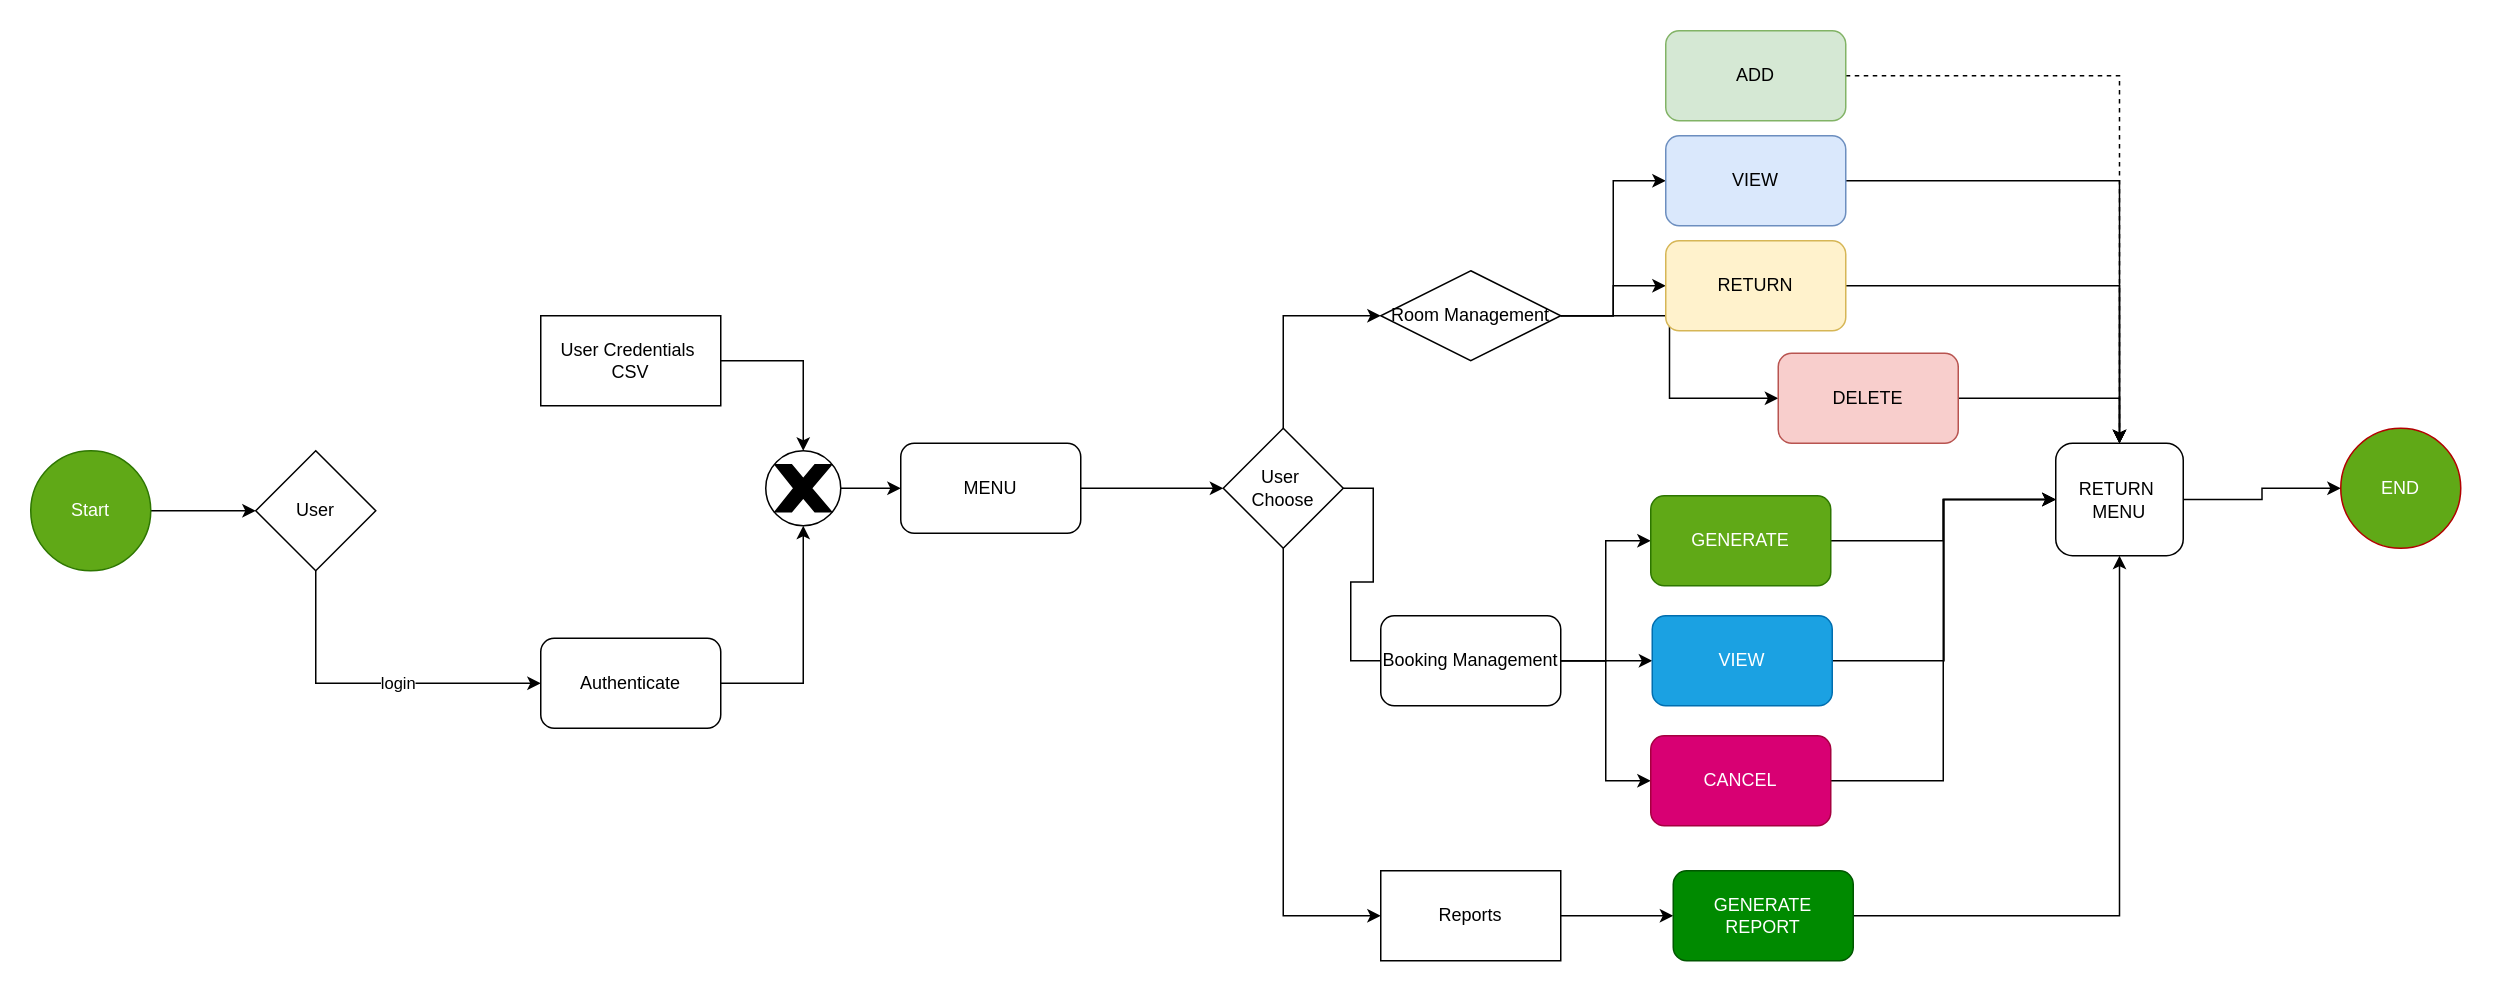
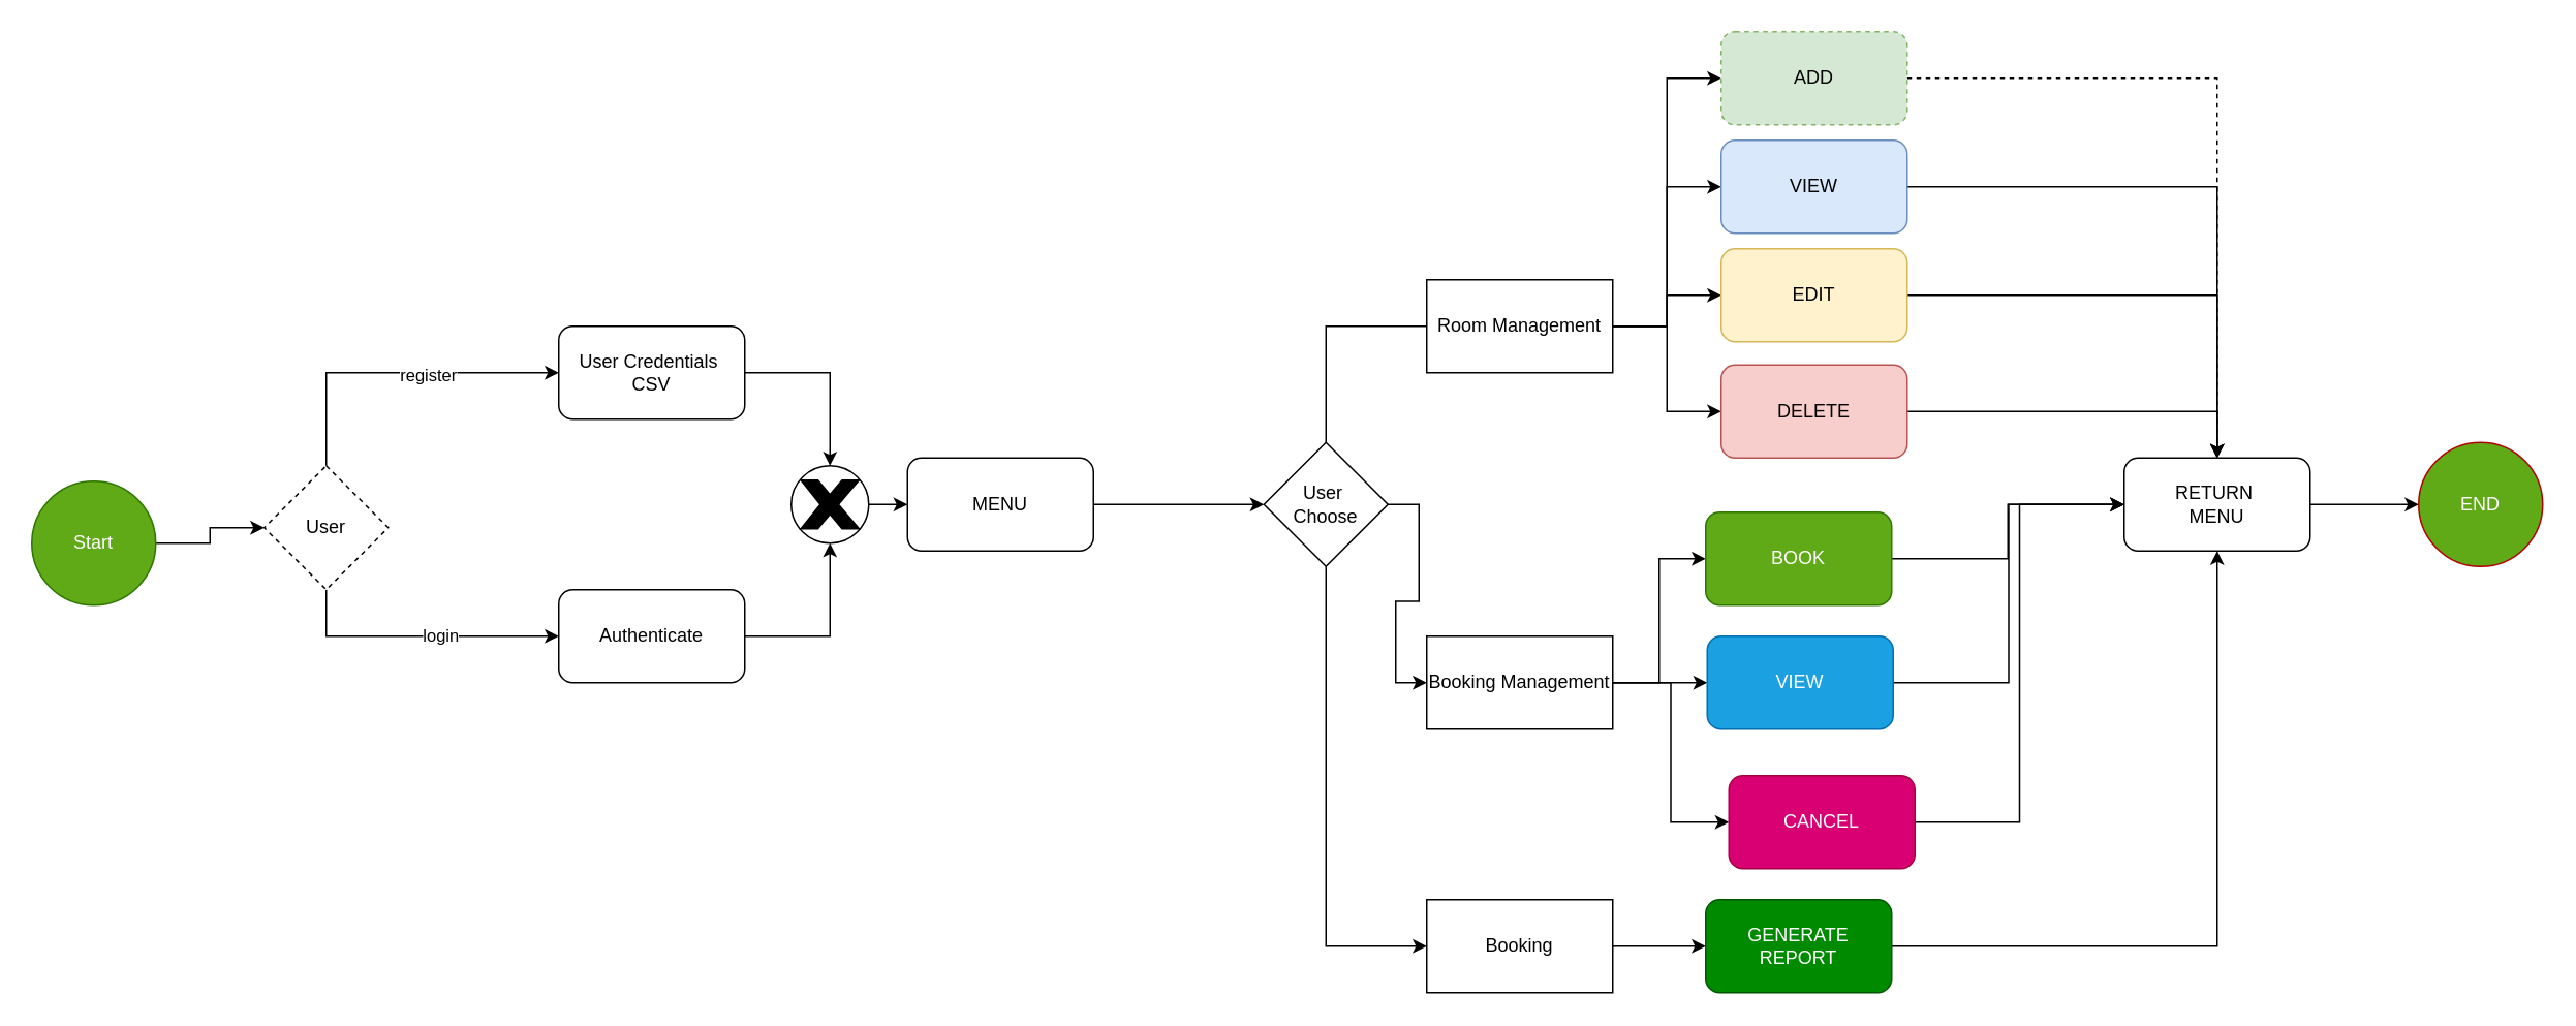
- <mxCell id="37" value="ADD" style="rounded=1;whiteSpace=wrap;html=1;fillColor=#d5e8d4;strokeColor=#82b366;" vertex="1" parent="1"><mxGeometry x="1110" y="20" width="120" height="60" as="geometry" /></mxCell>
+ <mxCell id="37" value="ADD" style="rounded=1;whiteSpace=wrap;html=1;fillColor=#d5e8d4;strokeColor=#82b366;dashed=1;" vertex="1" parent="1"><mxGeometry x="1110" y="20" width="120" height="60" as="geometry" /></mxCell>
+ <mxCell id="19" style="edgeStyle=orthogonalEdgeStyle;rounded=0;orthogonalLoop=1;jettySize=auto;html=1;exitX=1;exitY=0.5;exitDx=0;exitDy=0;entryX=0;entryY=0.5;entryDx=0;entryDy=0;" edge="1" parent="1" source="23" target="37"><mxGeometry relative="1" as="geometry" /></mxCell>
- <mxCell id="41" value="RETURN" style="rounded=1;whiteSpace=wrap;html=1;fillColor=#fff2cc;strokeColor=#d6b656;" vertex="1" parent="1"><mxGeometry x="1110" y="160" width="120" height="60" as="geometry" /></mxCell>
+ <mxCell id="41" value="EDIT" style="rounded=1;whiteSpace=wrap;html=1;fillColor=#fff2cc;strokeColor=#d6b656;" vertex="1" parent="1"><mxGeometry x="1110" y="160" width="120" height="60" as="geometry" /></mxCell>
- <mxCell id="30" style="edgeStyle=orthogonalEdgeStyle;rounded=0;orthogonalLoop=1;jettySize=auto;html=1;exitX=0.5;exitY=0;exitDx=0;exitDy=0;entryX=0;entryY=0.5;entryDx=0;entryDy=0;" edge="1" parent="1" source="33" target="23"><mxGeometry relative="1" as="geometry" /></mxCell>
+ <mxCell id="30" style="edgeStyle=orthogonalEdgeStyle;rounded=0;orthogonalLoop=1;jettySize=auto;html=1;exitX=0.5;exitY=0;exitDx=0;exitDy=0;entryX=0;entryY=0.5;entryDx=0;entryDy=0;endArrow=none;" edge="1" parent="1" source="33" target="23"><mxGeometry relative="1" as="geometry" /></mxCell>
- <mxCell id="23" value="Room Management" style="rhombus;whiteSpace=wrap;html=1;" vertex="1" parent="1"><mxGeometry x="920" y="180" width="120" height="60" as="geometry" /></mxCell>
+ <mxCell id="23" value="Room Management" style="whiteSpace=wrap;html=1;" vertex="1" parent="1"><mxGeometry x="920" y="180" width="120" height="60" as="geometry" /></mxCell>
+ <mxCell id="4" style="edgeStyle=orthogonalEdgeStyle;rounded=0;orthogonalLoop=1;jettySize=auto;html=1;exitX=0.5;exitY=0;exitDx=0;exitDy=0;entryX=0;entryY=0.5;entryDx=0;entryDy=0;" edge="1" parent="1" source="8" target="12"><mxGeometry relative="1" as="geometry"><mxPoint x="370" y="220" as="targetPoint" /></mxGeometry></mxCell>
+ <mxCell id="5" value="register" style="edgeLabel;html=1;align=center;verticalAlign=middle;resizable=0;points=[];" vertex="1" connectable="0" parent="4"><mxGeometry x="0.195" y="-1" relative="1" as="geometry"><mxPoint as="offset" /></mxGeometry></mxCell>
- <mxCell id="12" value="User Credentials&amp;nbsp;&lt;div&gt;CSV&lt;/div&gt;" style="whiteSpace=wrap;html=1;rounded=0;" vertex="1" parent="1"><mxGeometry x="360" y="210" width="120" height="60" as="geometry" /></mxCell>
+ <mxCell id="12" value="User Credentials&amp;nbsp;&lt;div&gt;CSV&lt;/div&gt;" style="rounded=1;whiteSpace=wrap;html=1;" vertex="1" parent="1"><mxGeometry x="360" y="210" width="120" height="60" as="geometry" /></mxCell>
- <mxCell id="39" value="DELETE" style="rounded=1;whiteSpace=wrap;html=1;fillColor=#f8cecc;strokeColor=#b85450;" vertex="1" parent="1"><mxGeometry x="1185" y="235" width="120" height="60" as="geometry" /></mxCell>
+ <mxCell id="39" value="DELETE" style="rounded=1;whiteSpace=wrap;html=1;fillColor=#f8cecc;strokeColor=#b85450;" vertex="1" parent="1"><mxGeometry x="1110" y="235" width="120" height="60" as="geometry" /></mxCell>
- <mxCell id="14" value="MENU" style="rounded=1;whiteSpace=wrap;html=1;" vertex="1" parent="1"><mxGeometry x="600" y="295" width="120" height="60" as="geometry" /></mxCell>
+ <mxCell id="14" value="MENU" style="rounded=1;whiteSpace=wrap;html=1;" vertex="1" parent="1"><mxGeometry x="585" y="295" width="120" height="60" as="geometry" /></mxCell>
- <mxCell id="51" value="RETURN&amp;nbsp;&lt;div&gt;MENU&lt;/div&gt;" style="rounded=1;whiteSpace=wrap;html=1;" vertex="1" parent="1"><mxGeometry x="1370" y="295" width="85" height="75" as="geometry" /></mxCell>
+ <mxCell id="51" value="RETURN&amp;nbsp;&lt;div&gt;MENU&lt;/div&gt;" style="rounded=1;whiteSpace=wrap;html=1;" vertex="1" parent="1"><mxGeometry x="1370" y="295" width="120" height="60" as="geometry" /></mxCell>
- <mxCell id="3" value="Start" style="ellipse;whiteSpace=wrap;html=1;fillColor=#60a917;strokeColor=#2D7600;fontColor=#ffffff;" vertex="1" parent="1"><mxGeometry x="20" y="300" width="80" height="80" as="geometry" /></mxCell>
+ <mxCell id="3" value="Start" style="ellipse;whiteSpace=wrap;html=1;fillColor=#60a917;strokeColor=#2D7600;fontColor=#ffffff;" vertex="1" parent="1"><mxGeometry x="20" y="310" width="80" height="80" as="geometry" /></mxCell>
- <mxCell id="8" value="User" style="rhombus;whiteSpace=wrap;html=1;" vertex="1" parent="1"><mxGeometry x="170" y="300" width="80" height="80" as="geometry" /></mxCell>
+ <mxCell id="8" value="User" style="rhombus;whiteSpace=wrap;html=1;dashed=1;" vertex="1" parent="1"><mxGeometry x="170" y="300" width="80" height="80" as="geometry" /></mxCell>
- <mxCell id="47" value="GENERATE" style="rounded=1;whiteSpace=wrap;html=1;fillColor=#60a917;fontColor=#ffffff;strokeColor=#2D7600;" vertex="1" parent="1"><mxGeometry x="1100" y="330" width="120" height="60" as="geometry" /></mxCell>
+ <mxCell id="47" value="BOOK" style="rounded=1;whiteSpace=wrap;html=1;fillColor=#60a917;fontColor=#ffffff;strokeColor=#2D7600;" vertex="1" parent="1"><mxGeometry x="1100" y="330" width="120" height="60" as="geometry" /></mxCell>
- <mxCell id="31" style="edgeStyle=orthogonalEdgeStyle;rounded=0;orthogonalLoop=1;jettySize=auto;html=1;exitX=1;exitY=0.5;exitDx=0;exitDy=0;entryX=0;entryY=0.5;entryDx=0;entryDy=0;endArrow=none;" edge="1" parent="1" source="33" target="29"><mxGeometry relative="1" as="geometry" /></mxCell>
+ <mxCell id="31" style="edgeStyle=orthogonalEdgeStyle;rounded=0;orthogonalLoop=1;jettySize=auto;html=1;exitX=1;exitY=0.5;exitDx=0;exitDy=0;entryX=0;entryY=0.5;entryDx=0;entryDy=0;" edge="1" parent="1" source="33" target="29"><mxGeometry relative="1" as="geometry" /></mxCell>
- <mxCell id="29" value="Booking Management" style="whiteSpace=wrap;html=1;rounded=1;" vertex="1" parent="1"><mxGeometry x="920" y="410" width="120" height="60" as="geometry" /></mxCell>
+ <mxCell id="29" value="Booking Management" style="whiteSpace=wrap;html=1;" vertex="1" parent="1"><mxGeometry x="920" y="410" width="120" height="60" as="geometry" /></mxCell>
- <mxCell id="10" value="Authenticate" style="rounded=1;whiteSpace=wrap;html=1;" vertex="1" parent="1"><mxGeometry x="360" y="425" width="120" height="60" as="geometry" /></mxCell>
+ <mxCell id="10" value="Authenticate" style="rounded=1;whiteSpace=wrap;html=1;" vertex="1" parent="1"><mxGeometry x="360" y="380" width="120" height="60" as="geometry" /></mxCell>
- <mxCell id="45" value="CANCEL" style="rounded=1;whiteSpace=wrap;html=1;fillColor=#d80073;strokeColor=#A50040;fontColor=#ffffff;" vertex="1" parent="1"><mxGeometry x="1100" y="490" width="120" height="60" as="geometry" /></mxCell>
+ <mxCell id="45" value="CANCEL" style="rounded=1;whiteSpace=wrap;html=1;fillColor=#d80073;strokeColor=#A50040;fontColor=#ffffff;" vertex="1" parent="1"><mxGeometry x="1115" y="500" width="120" height="60" as="geometry" /></mxCell>
- <mxCell id="25" value="Reports" style="whiteSpace=wrap;html=1;" vertex="1" parent="1"><mxGeometry x="920" y="580" width="120" height="60" as="geometry" /></mxCell>
+ <mxCell id="25" value="Booking" style="whiteSpace=wrap;html=1;" vertex="1" parent="1"><mxGeometry x="920" y="580" width="120" height="60" as="geometry" /></mxCell>
- <mxCell id="49" value="GENERATE&lt;div&gt;REPORT&lt;/div&gt;" style="rounded=1;whiteSpace=wrap;html=1;fillColor=#008a00;fontColor=#ffffff;strokeColor=#005700;" vertex="1" parent="1"><mxGeometry x="1115" y="580" width="120" height="60" as="geometry" /></mxCell>
+ <mxCell id="49" value="GENERATE&lt;div&gt;REPORT&lt;/div&gt;" style="rounded=1;whiteSpace=wrap;html=1;fillColor=#008a00;fontColor=#ffffff;strokeColor=#005700;" vertex="1" parent="1"><mxGeometry x="1100" y="580" width="120" height="60" as="geometry" /></mxCell>
